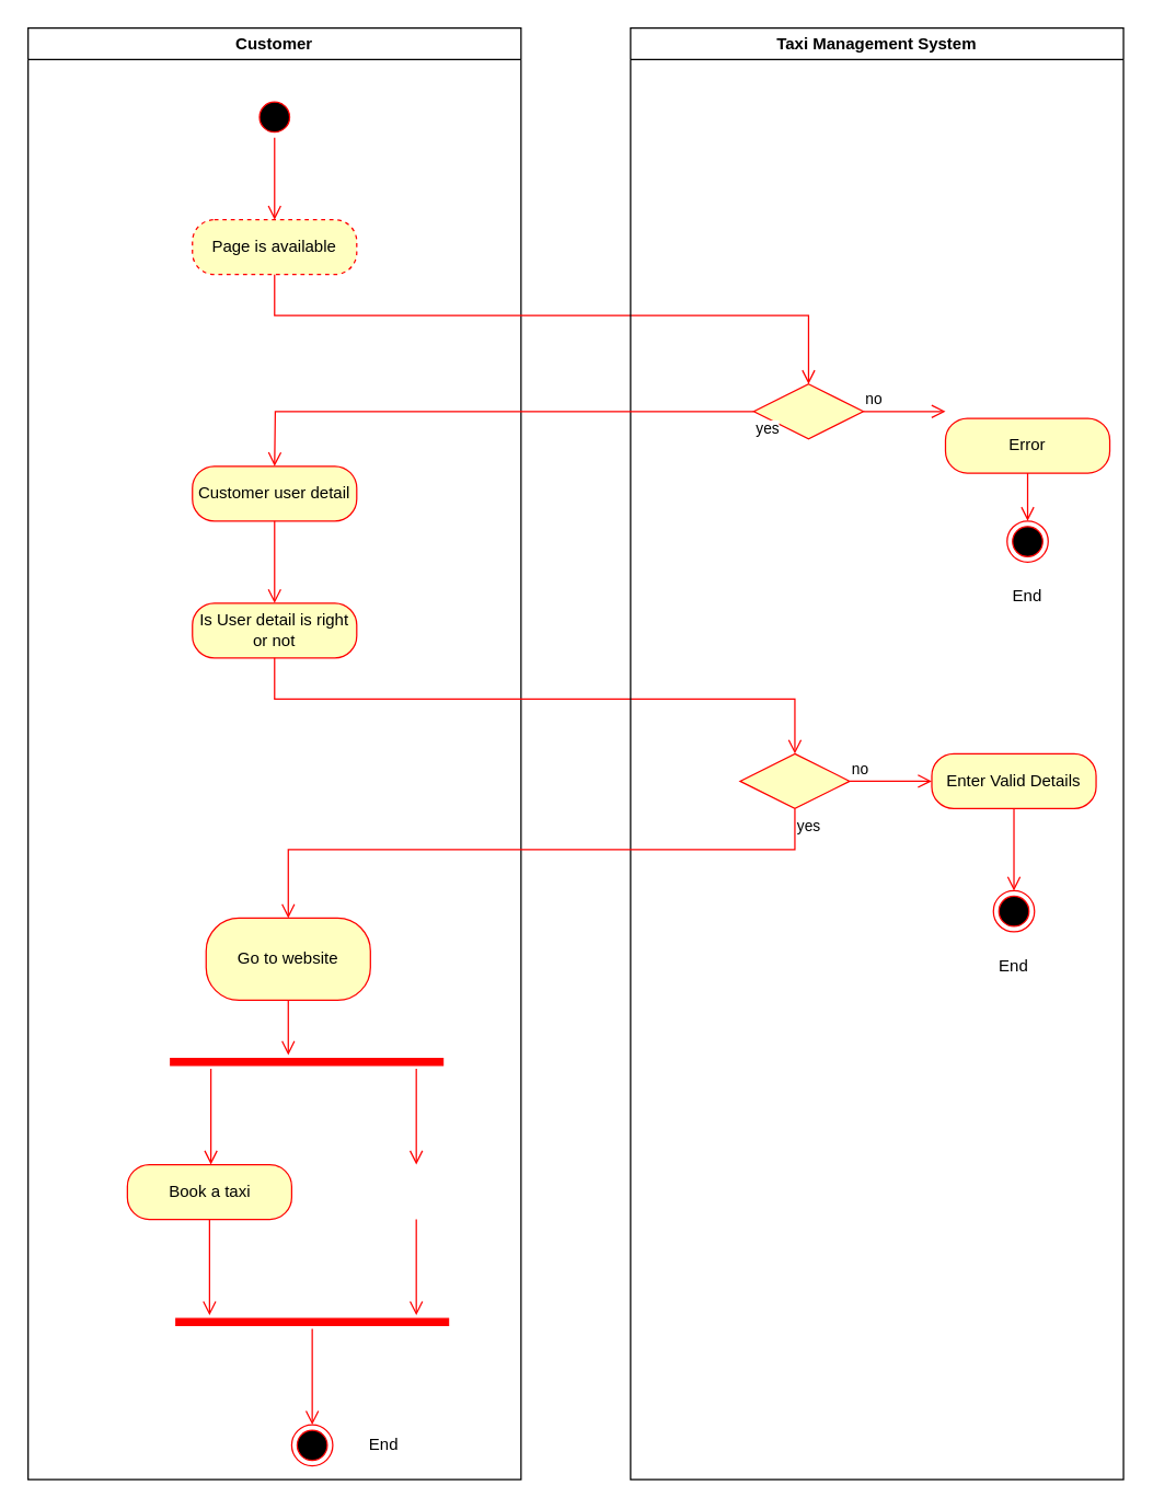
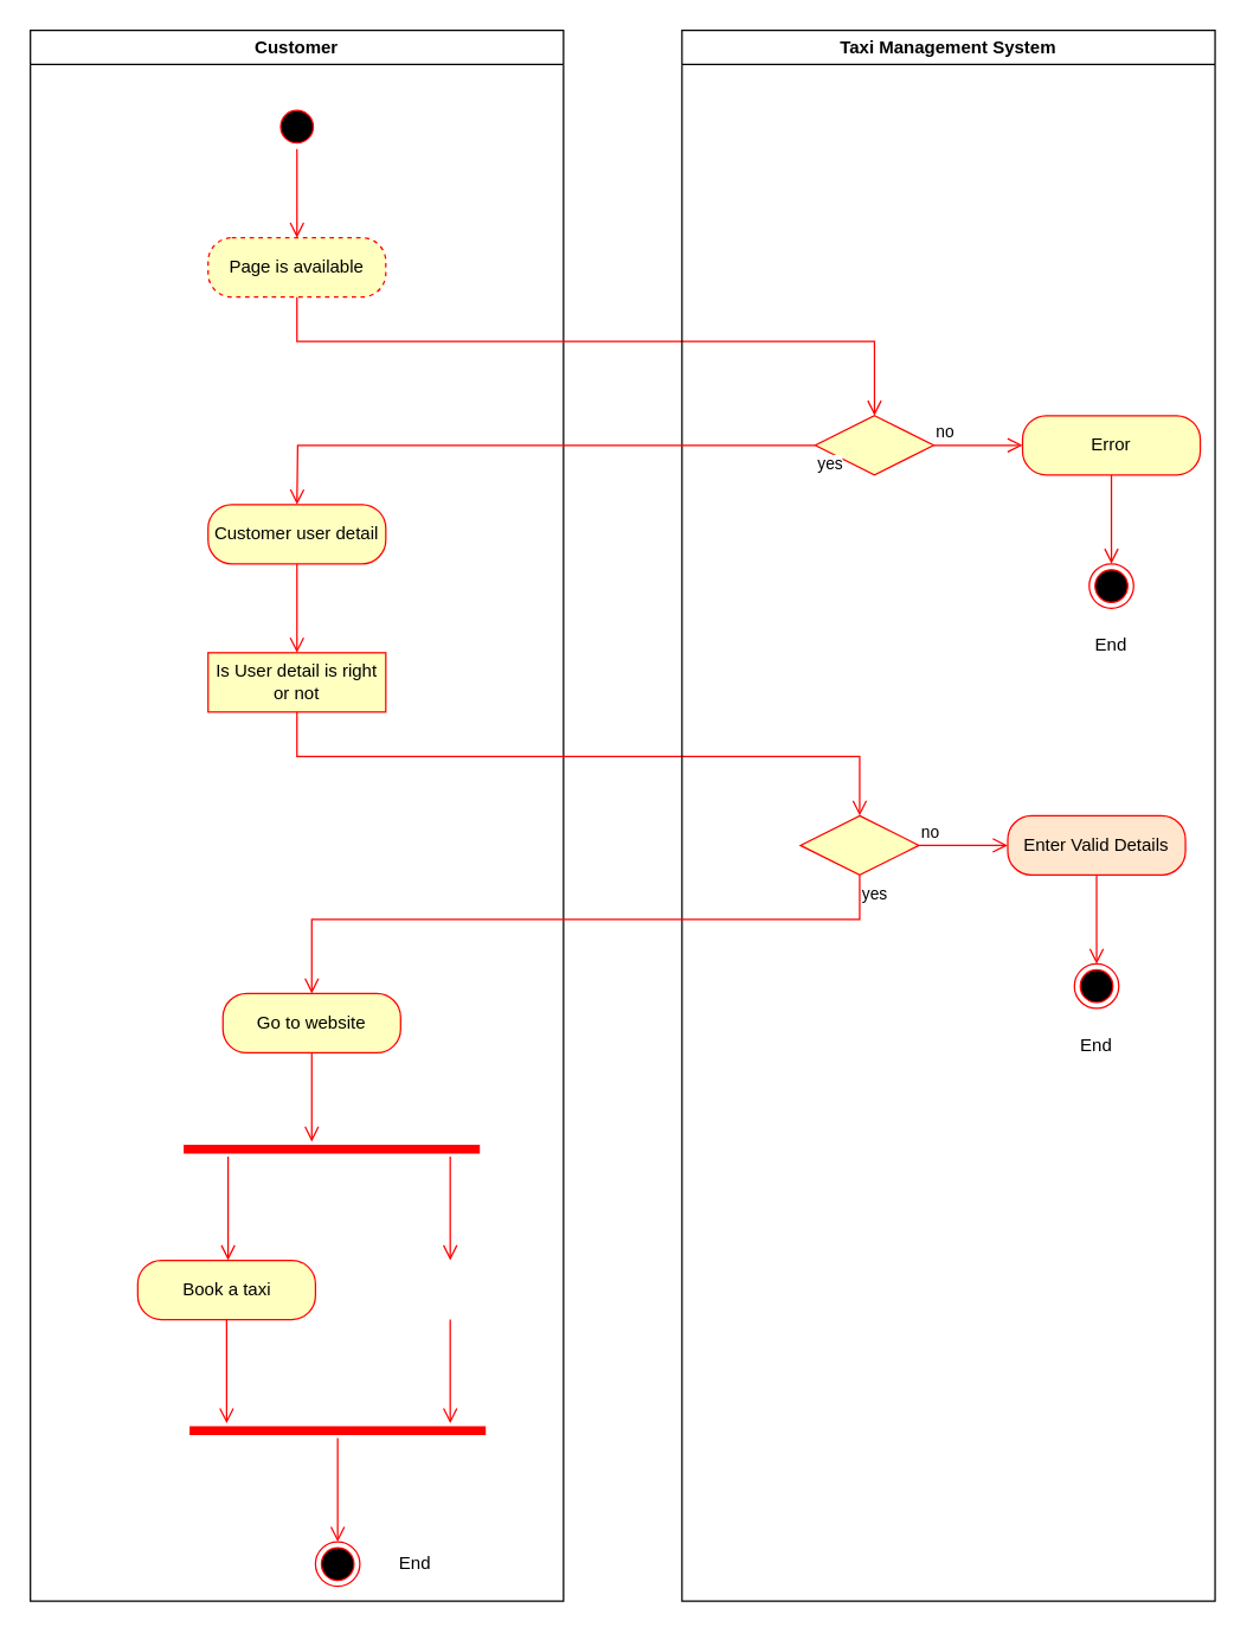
- <mxCell id="27" value="Error" style="rounded=1;whiteSpace=wrap;html=1;arcSize=40;fontColor=#000000;fillColor=#ffffc0;strokeColor=#ff0000;" vertex="1" parent="23"><mxGeometry x="230" y="285" width="120" height="40" as="geometry" /></mxCell>
+ <mxCell id="27" value="Error" style="rounded=1;whiteSpace=wrap;html=1;arcSize=40;fontColor=#000000;fillColor=#ffffc0;strokeColor=#ff0000;" vertex="1" parent="23"><mxGeometry x="230" y="260" width="120" height="40" as="geometry" /></mxCell>
- <mxCell id="9" value="Is User detail is right or not" style="rounded=1;whiteSpace=wrap;html=1;arcSize=40;fontColor=#000000;fillColor=#ffffc0;strokeColor=#ff0000;" vertex="1" parent="2"><mxGeometry x="120" y="420" width="120" height="40" as="geometry" /></mxCell>
+ <mxCell id="9" value="Is User detail is right or not" style="whiteSpace=wrap;html=1;arcSize=40;fontColor=#000000;fillColor=#ffffc0;strokeColor=#ff0000;rounded=0;" vertex="1" parent="2"><mxGeometry x="120" y="420" width="120" height="40" as="geometry" /></mxCell>
- <mxCell id="33" value="Enter Valid Details" style="rounded=1;whiteSpace=wrap;html=1;arcSize=40;fontColor=#000000;fillColor=#ffffc0;strokeColor=#ff0000;" vertex="1" parent="23"><mxGeometry x="220" y="530" width="120" height="40" as="geometry" /></mxCell>
+ <mxCell id="33" value="Enter Valid Details" style="rounded=1;whiteSpace=wrap;html=1;arcSize=40;fontColor=#000000;fillColor=#ffe6cc;strokeColor=#ff0000;" vertex="1" parent="23"><mxGeometry x="220" y="530" width="120" height="40" as="geometry" /></mxCell>
- <mxCell id="11" value="Go to website" style="rounded=1;whiteSpace=wrap;html=1;arcSize=40;fontColor=#000000;fillColor=#ffffc0;strokeColor=#ff0000;" vertex="1" parent="2"><mxGeometry x="130" y="650" width="120" height="60" as="geometry" /></mxCell>
+ <mxCell id="11" value="Go to website" style="rounded=1;whiteSpace=wrap;html=1;arcSize=40;fontColor=#000000;fillColor=#ffffc0;strokeColor=#ff0000;" vertex="1" parent="2"><mxGeometry x="130" y="650" width="120" height="40" as="geometry" /></mxCell>
